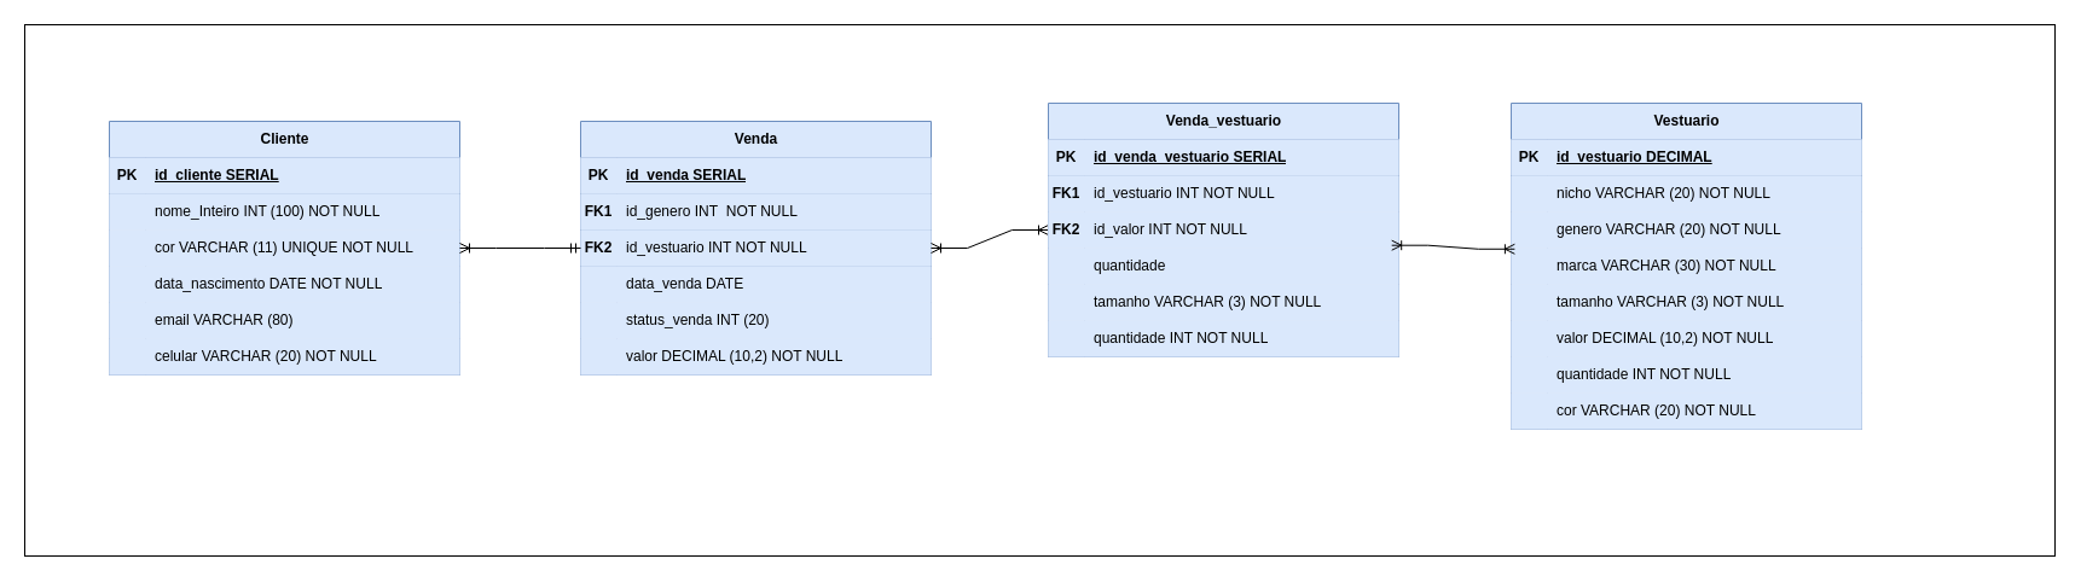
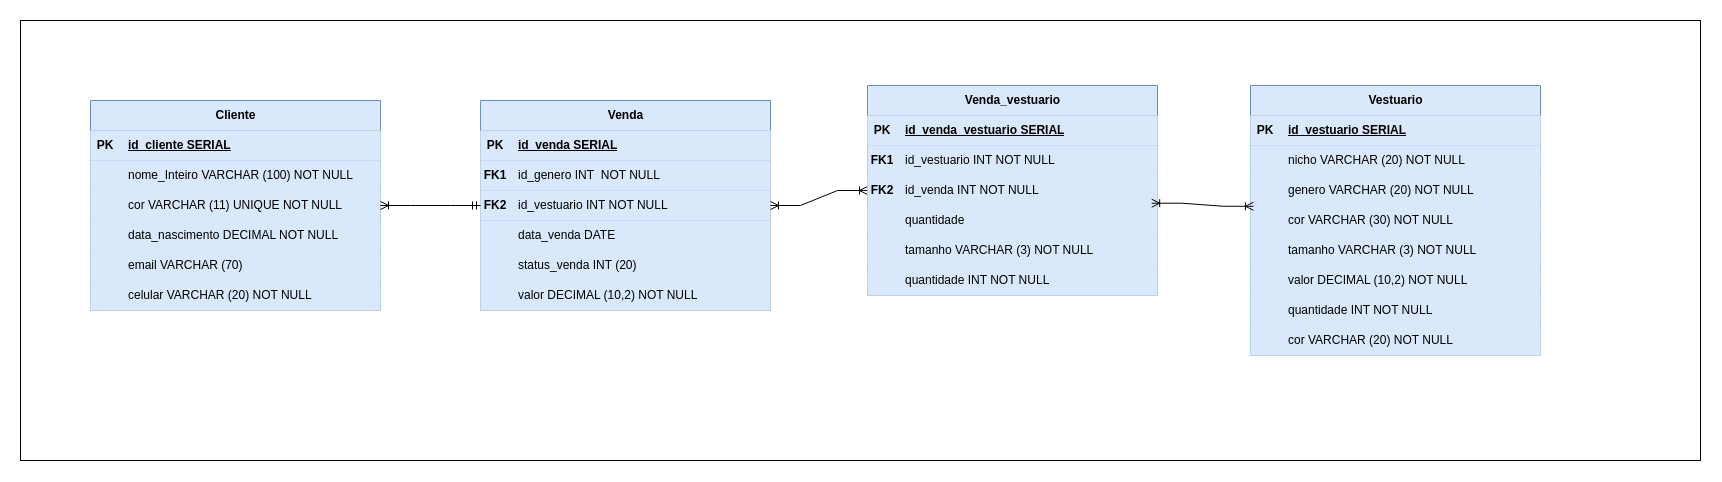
- <mxCell id="44" value="&lt;span style=&quot;text-wrap-mode: nowrap;&quot;&gt;id_vestuario DECIMAL&lt;/span&gt;" style="shape=partialRectangle;connectable=0;fillColor=#dae8fc;top=0;left=0;bottom=0;right=0;align=left;spacingLeft=6;fontStyle=5;overflow=hidden;whiteSpace=wrap;html=1;strokeColor=#6c8ebf;" parent="42" vertex="1"><mxGeometry x="30" width="260" height="30" as="geometry"><mxRectangle width="260" height="30" as="alternateBounds" /></mxGeometry></mxCell>
+ <mxCell id="44" value="&lt;span style=&quot;text-wrap-mode: nowrap;&quot;&gt;id_vestuario SERIAL&lt;/span&gt;" style="shape=partialRectangle;connectable=0;fillColor=#dae8fc;top=0;left=0;bottom=0;right=0;align=left;spacingLeft=6;fontStyle=5;overflow=hidden;whiteSpace=wrap;html=1;strokeColor=#6c8ebf;" parent="42" vertex="1"><mxGeometry x="30" width="260" height="30" as="geometry"><mxRectangle width="260" height="30" as="alternateBounds" /></mxGeometry></mxCell>
- <mxCell id="9" value="&lt;span style=&quot;text-wrap-mode: nowrap;&quot;&gt;nome_Inteiro INT (100) NOT NULL&lt;/span&gt;" style="shape=partialRectangle;connectable=0;fillColor=#dae8fc;top=0;left=0;bottom=0;right=0;align=left;spacingLeft=6;overflow=hidden;whiteSpace=wrap;html=1;strokeColor=#6c8ebf;" parent="7" vertex="1"><mxGeometry x="30" width="260" height="30" as="geometry"><mxRectangle width="260" height="30" as="alternateBounds" /></mxGeometry></mxCell>
+ <mxCell id="9" value="&lt;span style=&quot;text-wrap-mode: nowrap;&quot;&gt;nome_Inteiro VARCHAR (100) NOT NULL&lt;/span&gt;" style="shape=partialRectangle;connectable=0;fillColor=#dae8fc;top=0;left=0;bottom=0;right=0;align=left;spacingLeft=6;overflow=hidden;whiteSpace=wrap;html=1;strokeColor=#6c8ebf;" parent="7" vertex="1"><mxGeometry x="30" width="260" height="30" as="geometry"><mxRectangle width="260" height="30" as="alternateBounds" /></mxGeometry></mxCell>
- <mxCell id="77" value="&lt;span style=&quot;text-wrap-mode: nowrap;&quot;&gt;id_valor INT NOT NULL&lt;/span&gt;" style="shape=partialRectangle;connectable=0;fillColor=#dae8fc;top=0;left=0;bottom=0;right=0;align=left;spacingLeft=6;overflow=hidden;whiteSpace=wrap;html=1;strokeColor=#6c8ebf;" vertex="1" parent="75"><mxGeometry x="30" width="260" height="30" as="geometry"><mxRectangle width="260" height="30" as="alternateBounds" /></mxGeometry></mxCell>
+ <mxCell id="77" value="&lt;span style=&quot;text-wrap-mode: nowrap;&quot;&gt;id_venda INT NOT NULL&lt;/span&gt;" style="shape=partialRectangle;connectable=0;fillColor=#dae8fc;top=0;left=0;bottom=0;right=0;align=left;spacingLeft=6;overflow=hidden;whiteSpace=wrap;html=1;strokeColor=#6c8ebf;" vertex="1" parent="75"><mxGeometry x="30" width="260" height="30" as="geometry"><mxRectangle width="260" height="30" as="alternateBounds" /></mxGeometry></mxCell>
- <mxCell id="53" value="&lt;span style=&quot;text-wrap-mode: nowrap;&quot;&gt;marca VARCHAR (30) NOT NULL&lt;/span&gt;" style="shape=partialRectangle;connectable=0;fillColor=#dae8fc;top=0;left=0;bottom=0;right=0;align=left;spacingLeft=6;overflow=hidden;whiteSpace=wrap;html=1;strokeColor=#6c8ebf;" parent="51" vertex="1"><mxGeometry x="30" width="260" height="30" as="geometry"><mxRectangle width="260" height="30" as="alternateBounds" /></mxGeometry></mxCell>
+ <mxCell id="53" value="&lt;span style=&quot;text-wrap-mode: nowrap;&quot;&gt;cor VARCHAR (30) NOT NULL&lt;/span&gt;" style="shape=partialRectangle;connectable=0;fillColor=#dae8fc;top=0;left=0;bottom=0;right=0;align=left;spacingLeft=6;overflow=hidden;whiteSpace=wrap;html=1;strokeColor=#6c8ebf;" parent="51" vertex="1"><mxGeometry x="30" width="260" height="30" as="geometry"><mxRectangle width="260" height="30" as="alternateBounds" /></mxGeometry></mxCell>
- <mxCell id="15" value="&lt;span style=&quot;text-wrap-mode: nowrap;&quot;&gt;data_nascimento DATE NOT NULL&lt;/span&gt;" style="shape=partialRectangle;connectable=0;fillColor=#dae8fc;top=0;left=0;bottom=0;right=0;align=left;spacingLeft=6;overflow=hidden;whiteSpace=wrap;html=1;strokeColor=#6c8ebf;" parent="13" vertex="1"><mxGeometry x="30" width="260" height="30" as="geometry"><mxRectangle width="260" height="30" as="alternateBounds" /></mxGeometry></mxCell>
+ <mxCell id="15" value="&lt;span style=&quot;text-wrap-mode: nowrap;&quot;&gt;data_nascimento DECIMAL NOT NULL&lt;/span&gt;" style="shape=partialRectangle;connectable=0;fillColor=#dae8fc;top=0;left=0;bottom=0;right=0;align=left;spacingLeft=6;overflow=hidden;whiteSpace=wrap;html=1;strokeColor=#6c8ebf;" parent="13" vertex="1"><mxGeometry x="30" width="260" height="30" as="geometry"><mxRectangle width="260" height="30" as="alternateBounds" /></mxGeometry></mxCell>
- <mxCell id="18" value="&lt;span style=&quot;text-wrap-mode: nowrap;&quot;&gt;email VARCHAR (80)&lt;/span&gt;" style="shape=partialRectangle;connectable=0;fillColor=#dae8fc;top=0;left=0;bottom=0;right=0;align=left;spacingLeft=6;overflow=hidden;whiteSpace=wrap;html=1;strokeColor=#6c8ebf;" parent="16" vertex="1"><mxGeometry x="30" width="260" height="30" as="geometry"><mxRectangle width="260" height="30" as="alternateBounds" /></mxGeometry></mxCell>
+ <mxCell id="18" value="&lt;span style=&quot;text-wrap-mode: nowrap;&quot;&gt;email VARCHAR (70)&lt;/span&gt;" style="shape=partialRectangle;connectable=0;fillColor=#dae8fc;top=0;left=0;bottom=0;right=0;align=left;spacingLeft=6;overflow=hidden;whiteSpace=wrap;html=1;strokeColor=#6c8ebf;" parent="16" vertex="1"><mxGeometry x="30" width="260" height="30" as="geometry"><mxRectangle width="260" height="30" as="alternateBounds" /></mxGeometry></mxCell>
